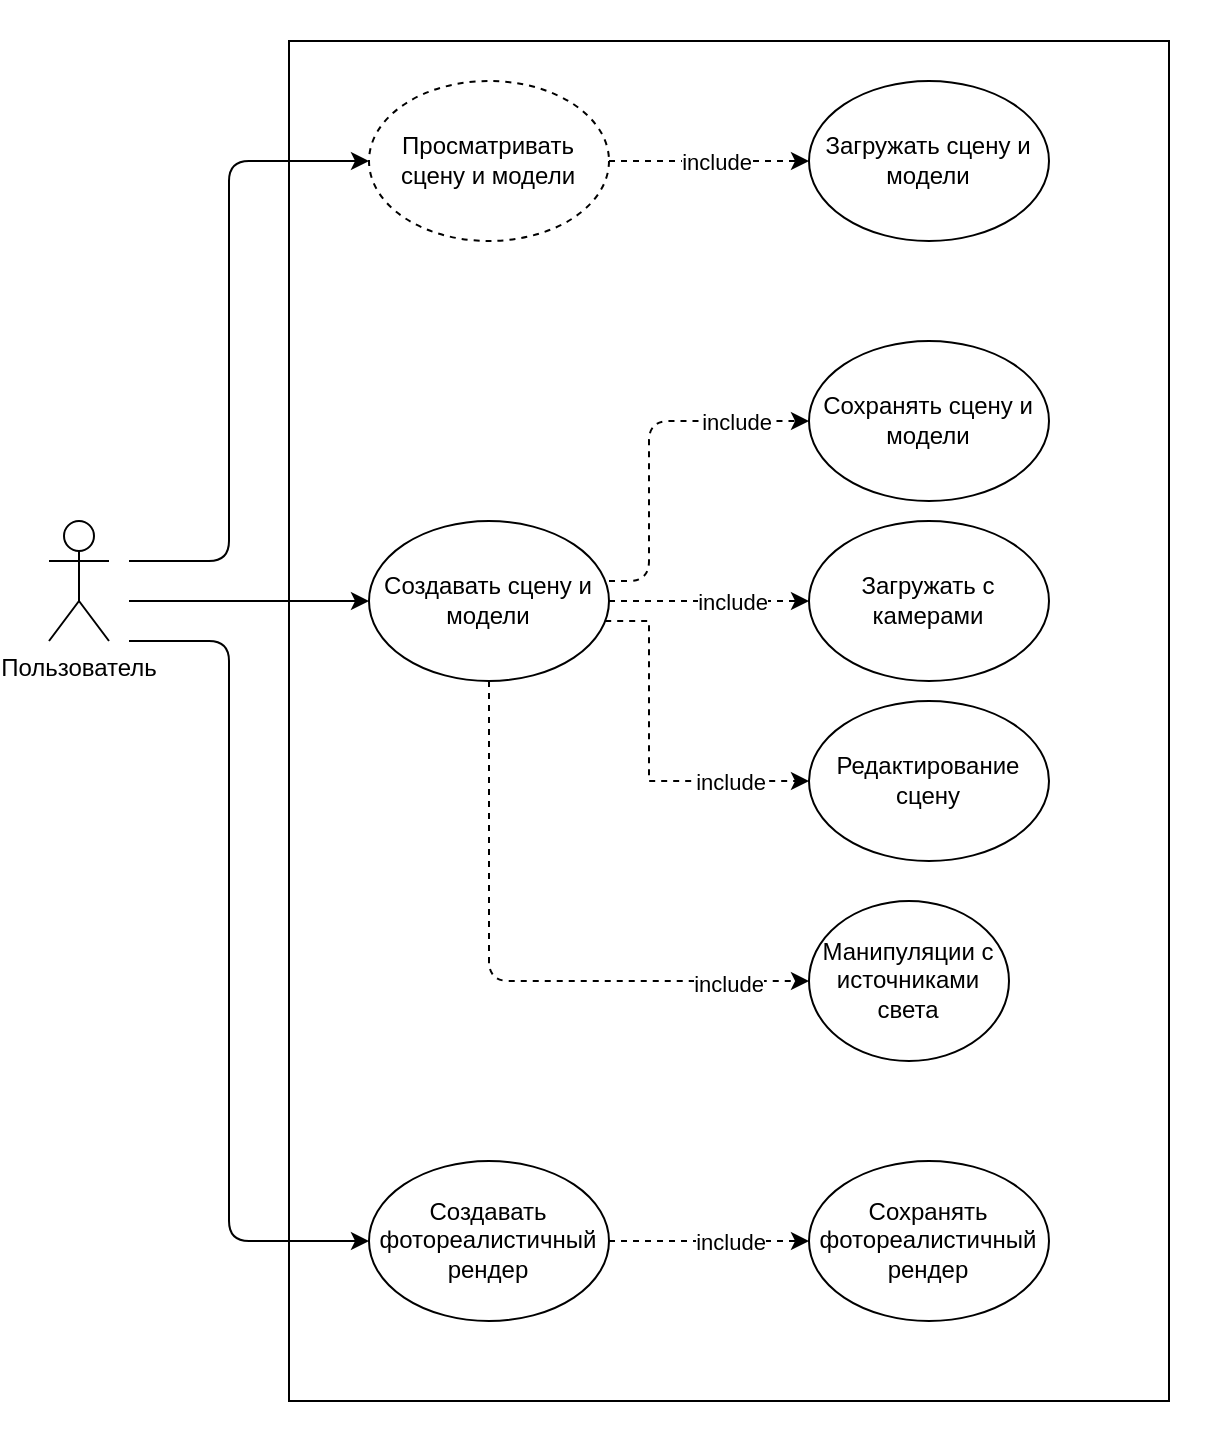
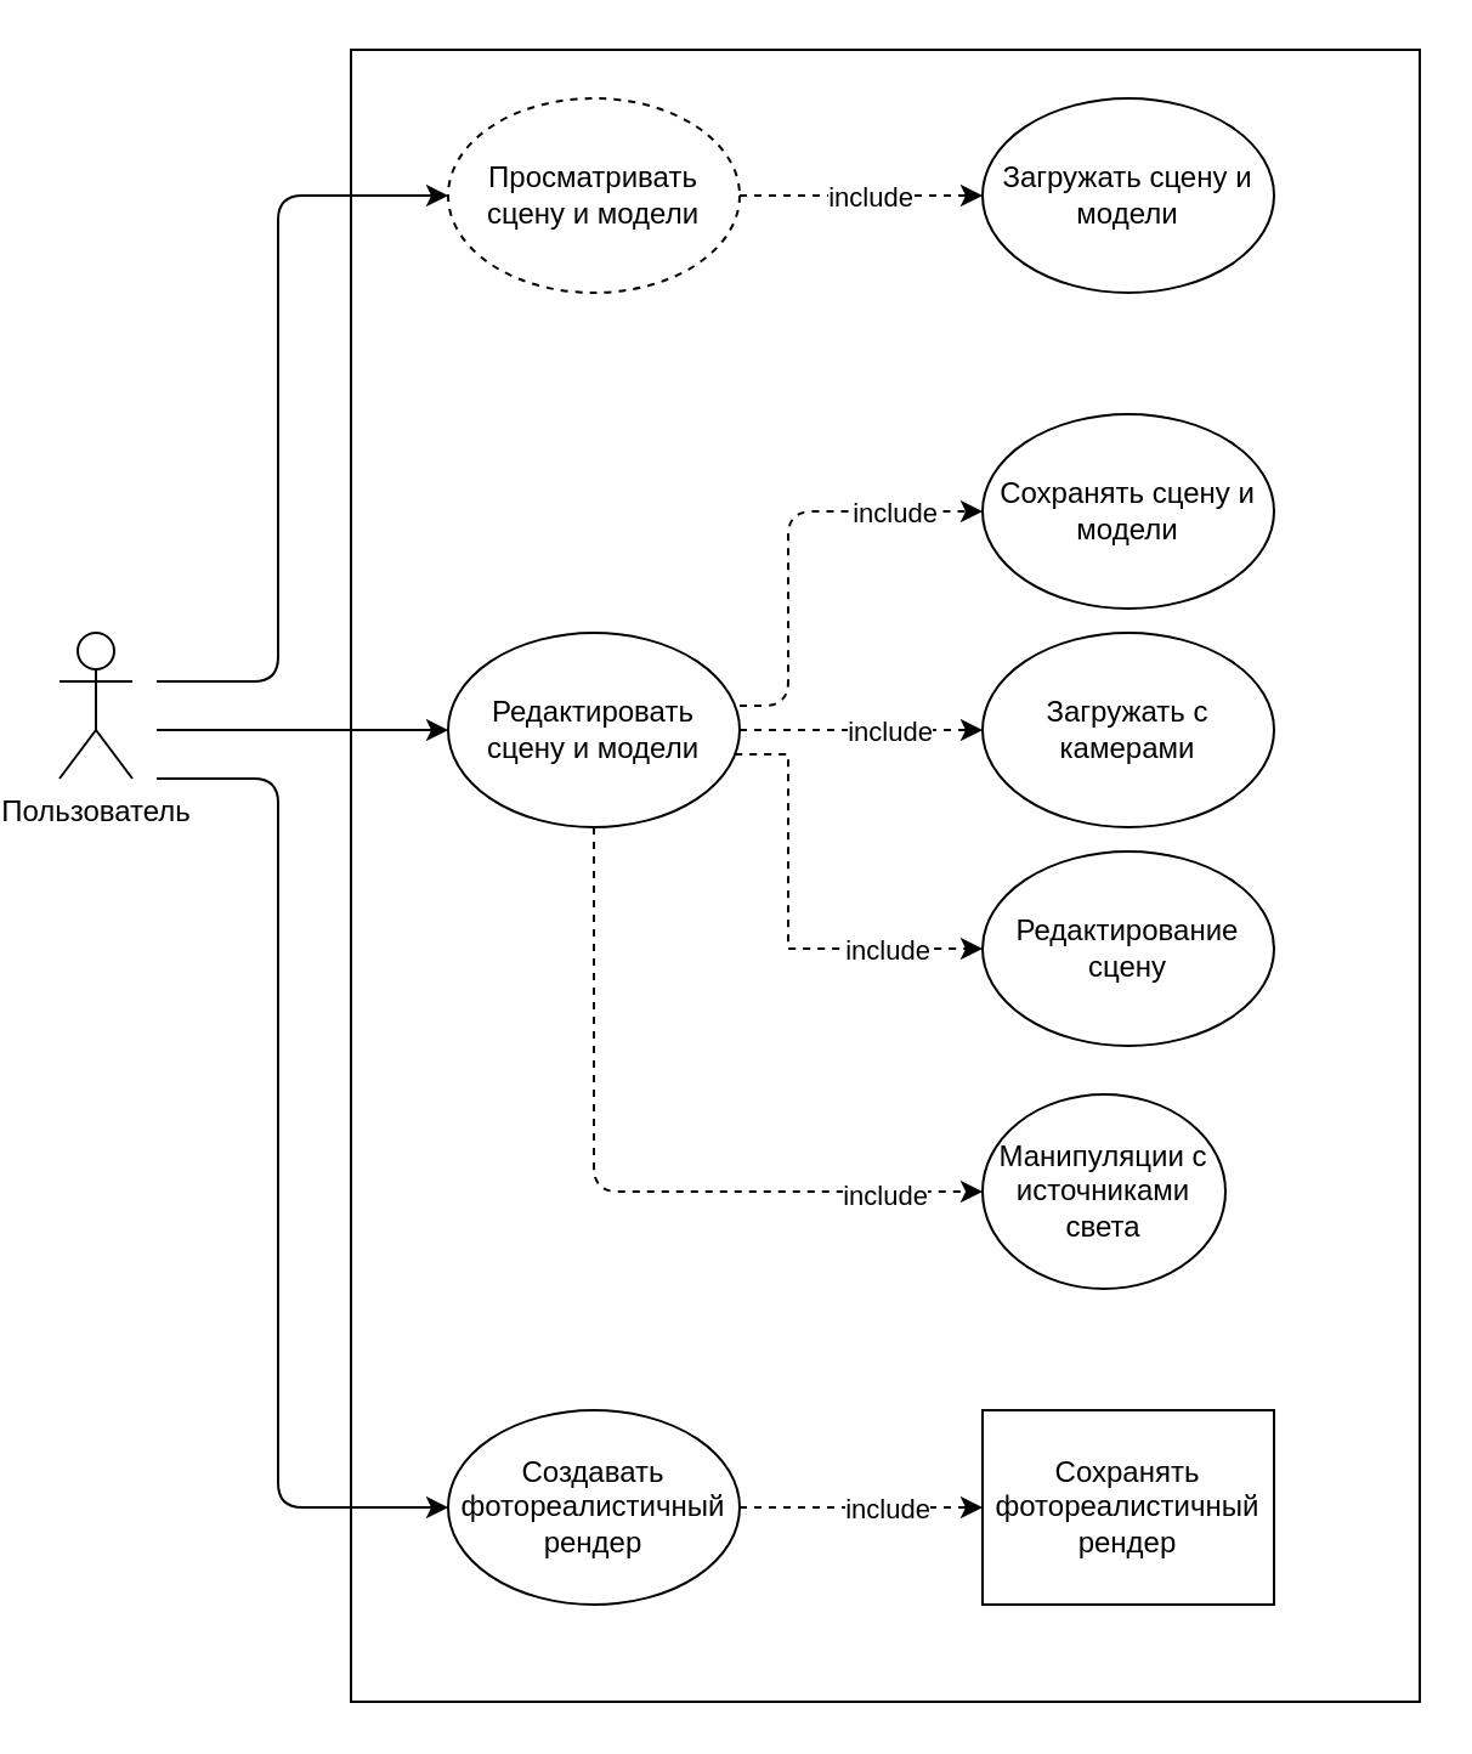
- <mxCell id="9" value="Создавать сцену и модели" style="ellipse;whiteSpace=wrap;html=1;verticalAlign=middle;align=center;" vertex="1" parent="1"><mxGeometry x="180" y="260" width="120" height="80" as="geometry" /></mxCell>
+ <mxCell id="9" value="Редактировать сцену и модели" style="ellipse;whiteSpace=wrap;html=1;verticalAlign=middle;align=center;" vertex="1" parent="1"><mxGeometry x="180" y="260" width="120" height="80" as="geometry" /></mxCell>
- <mxCell id="25" value="Сохранять фотореалистичный рендер" style="ellipse;whiteSpace=wrap;html=1;align=center;" vertex="1" parent="1"><mxGeometry x="400" y="580" width="120" height="80" as="geometry" /></mxCell>
+ <mxCell id="25" value="Сохранять фотореалистичный рендер" style="whiteSpace=wrap;html=1;align=center;rounded=0;" vertex="1" parent="1"><mxGeometry x="400" y="580" width="120" height="80" as="geometry" /></mxCell>
